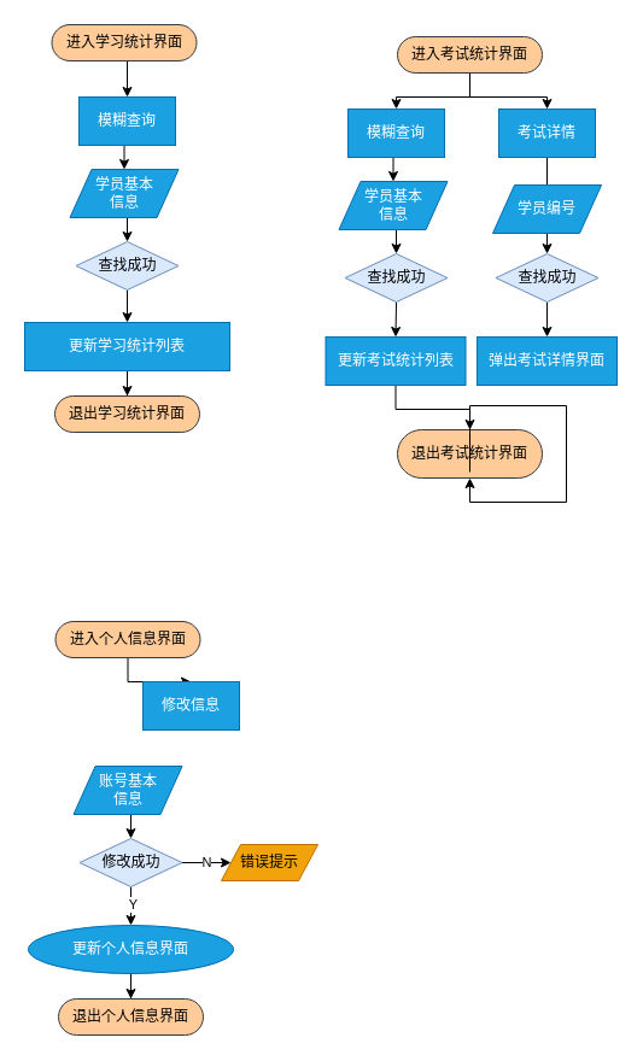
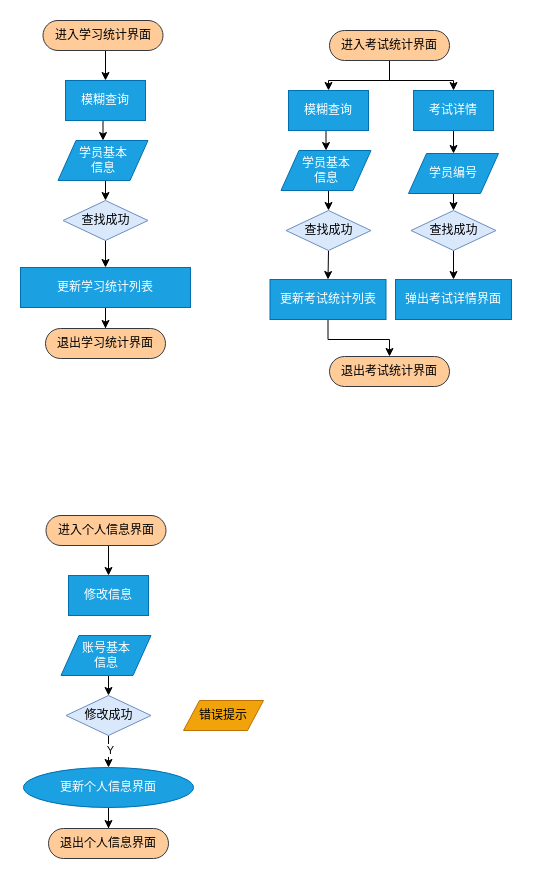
- <mxCell id="27" style="edgeStyle=orthogonalEdgeStyle;rounded=0;orthogonalLoop=1;jettySize=auto;html=1;exitX=0.5;exitY=1;exitDx=0;exitDy=0;entryX=0.5;entryY=0;entryDx=0;entryDy=0;endArrow=none;" edge="1" parent="1" source="28" target="30"><mxGeometry relative="1" as="geometry" /></mxCell>
+ <mxCell id="27" style="edgeStyle=orthogonalEdgeStyle;rounded=0;orthogonalLoop=1;jettySize=auto;html=1;exitX=0.5;exitY=1;exitDx=0;exitDy=0;entryX=0.5;entryY=0;entryDx=0;entryDy=0;" edge="1" parent="1" source="28" target="30"><mxGeometry relative="1" as="geometry" /></mxCell>
- <mxCell id="17" value="退出考试统计界面" style="html=1;dashed=0;whiteSpace=wrap;shape=mxgraph.dfd.start;fillColor=#ffcc99;strokeColor=#36393d;" vertex="1" parent="1"><mxGeometry x="329" y="356" width="120" height="40" as="geometry" /></mxCell>
+ <mxCell id="17" value="退出考试统计界面" style="html=1;dashed=0;whiteSpace=wrap;shape=mxgraph.dfd.start;fillColor=#ffcc99;strokeColor=#36393d;" vertex="1" parent="1"><mxGeometry x="329" y="356" width="120" height="30" as="geometry" /></mxCell>
- <mxCell id="37" value="修改信息" style="html=1;dashed=0;whiteSpace=wrap;fillColor=#1ba1e2;fontColor=#ffffff;strokeColor=#006EAF;" vertex="1" parent="1"><mxGeometry x="118" y="565" width="80" height="40" as="geometry" /></mxCell>
+ <mxCell id="37" value="修改信息" style="html=1;dashed=0;whiteSpace=wrap;fillColor=#1ba1e2;fontColor=#ffffff;strokeColor=#006EAF;" vertex="1" parent="1"><mxGeometry x="68" y="575" width="80" height="40" as="geometry" /></mxCell>
- <mxCell id="42" style="edgeStyle=orthogonalEdgeStyle;rounded=0;orthogonalLoop=1;jettySize=auto;html=1;exitX=1;exitY=0.5;exitDx=0;exitDy=0;" edge="1" parent="1" source="44" target="48"><mxGeometry relative="1" as="geometry" /></mxCell>
- <mxCell id="43" value="N" style="edgeLabel;html=1;align=center;verticalAlign=middle;resizable=0;points=[];" vertex="1" connectable="0" parent="42"><mxGeometry x="0.255" y="1" relative="1" as="geometry"><mxPoint as="offset" /></mxGeometry></mxCell>
